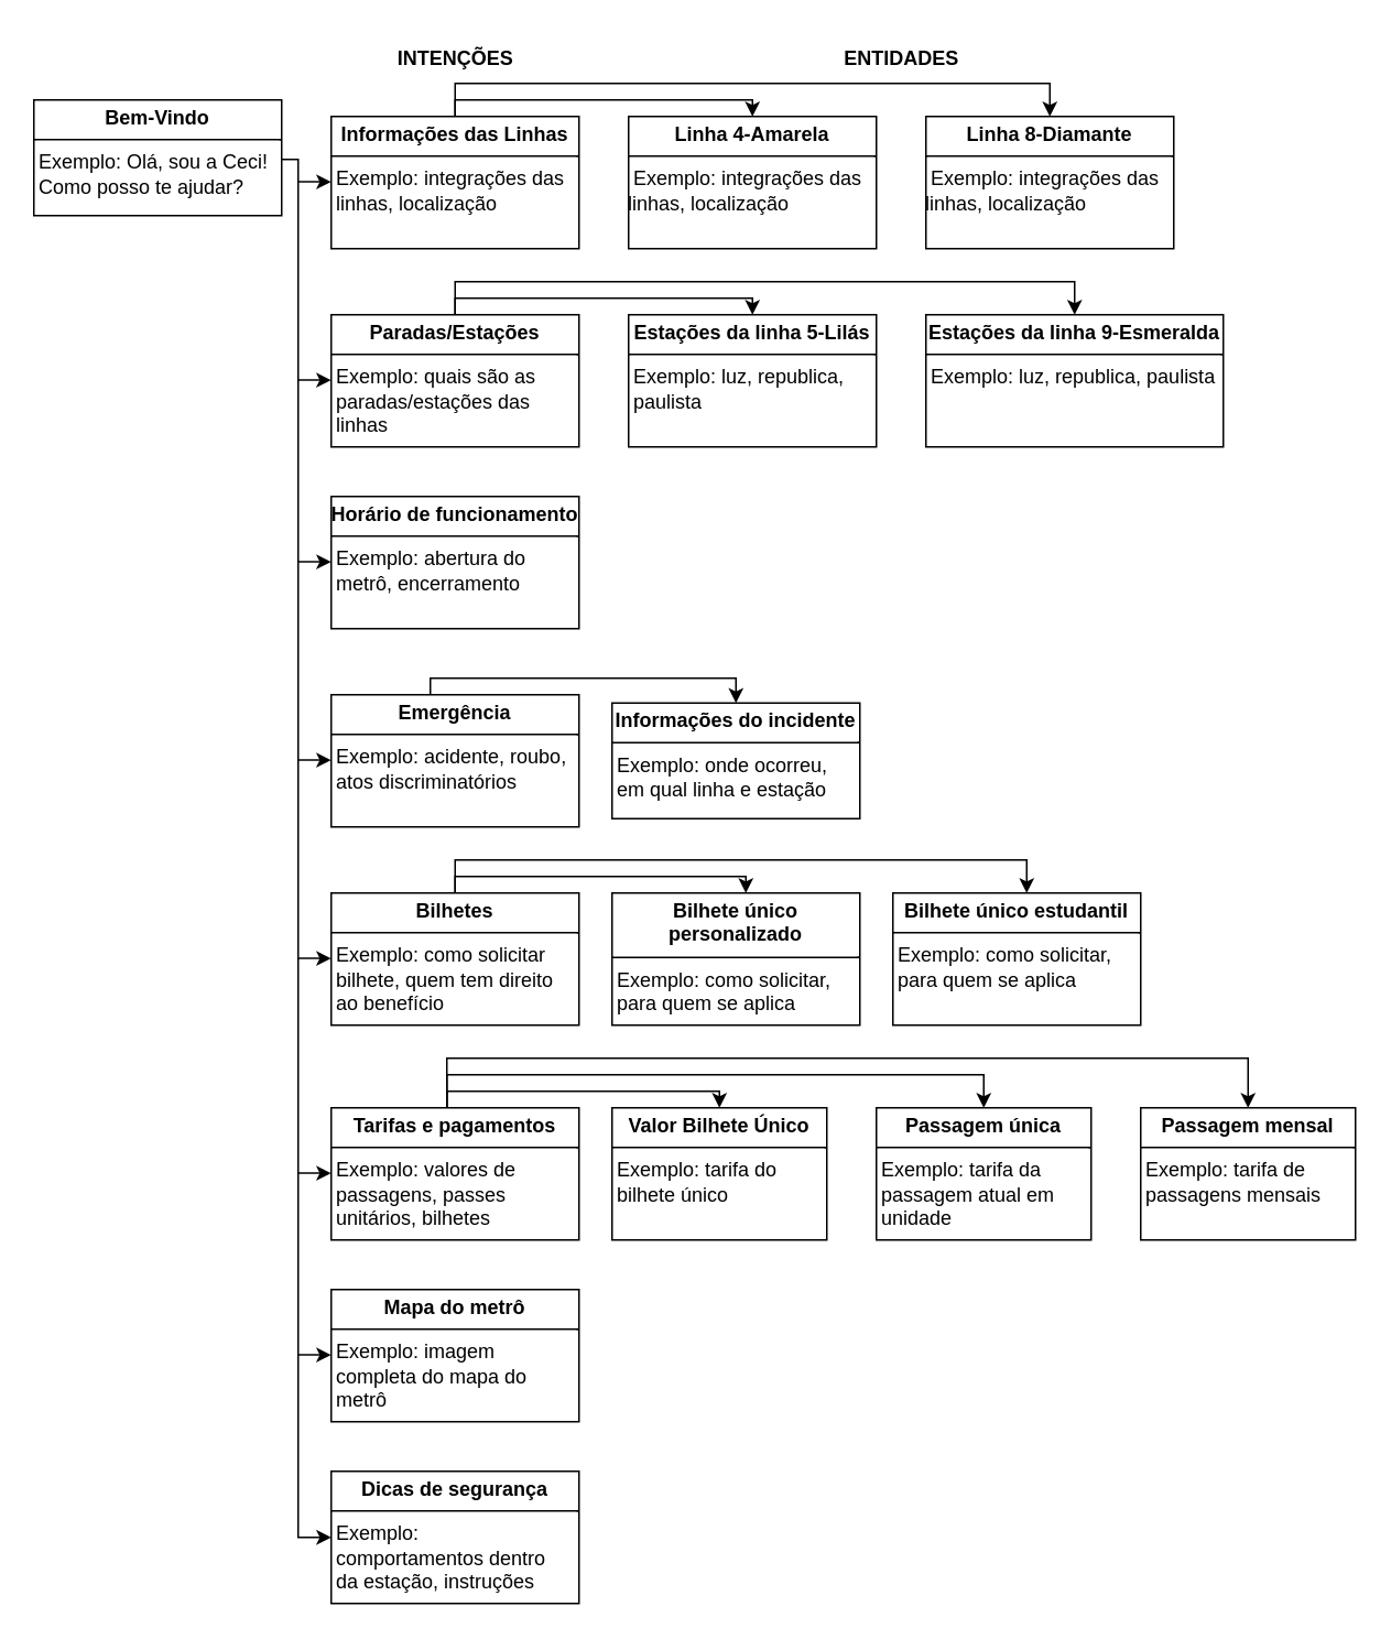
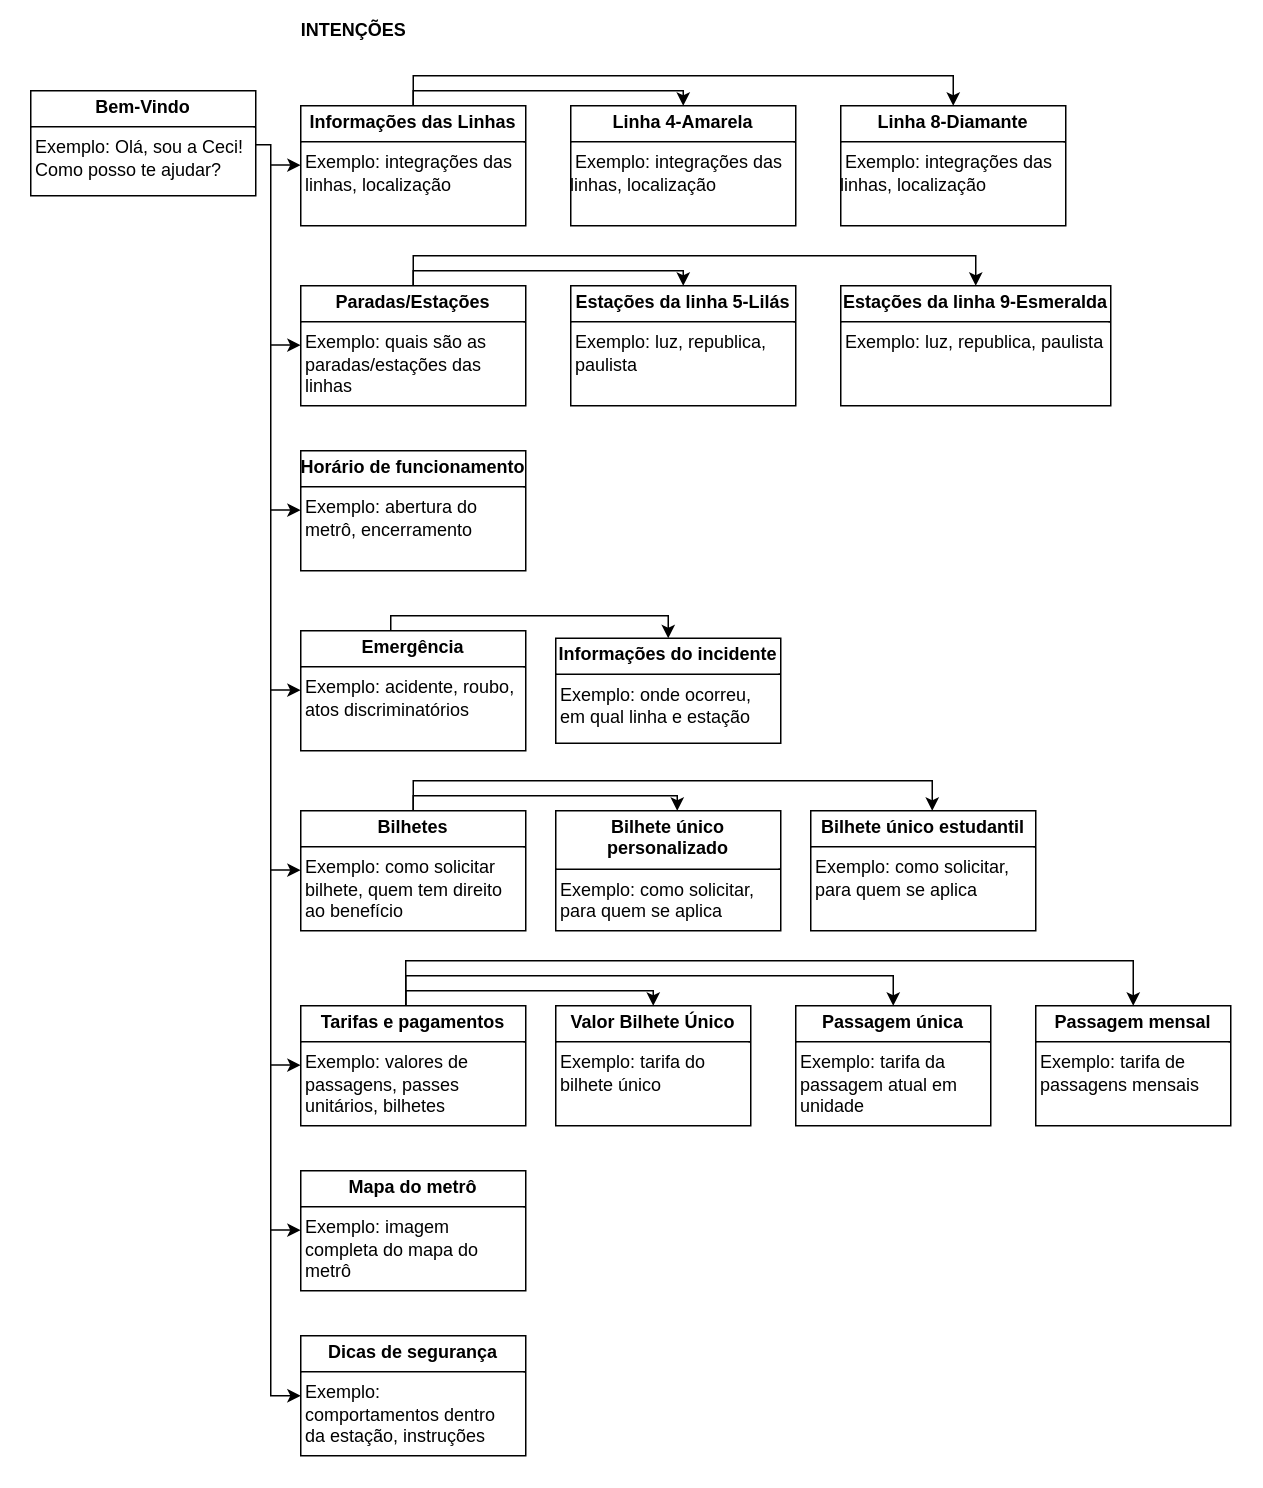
- <mxCell id="32" value="&lt;b&gt;INTENÇÕES&lt;/b&gt;" style="text;html=1;align=center;verticalAlign=middle;resizable=0;points=[];autosize=1;strokeColor=none;fillColor=none;" vertex="1" parent="1"><mxGeometry x="230" y="20" width="90" height="30" as="geometry" /></mxCell>
+ <mxCell id="32" value="&lt;b&gt;INTENÇÕES&lt;/b&gt;" style="text;html=1;align=center;verticalAlign=middle;resizable=0;points=[];autosize=1;strokeColor=none;fillColor=none;" vertex="1" parent="1"><mxGeometry x="190" y="5" width="90" height="30" as="geometry" /></mxCell>
- <mxCell id="33" value="&lt;b&gt;ENTIDADES&lt;/b&gt;" style="text;html=1;align=center;verticalAlign=middle;resizable=0;points=[];autosize=1;strokeColor=none;fillColor=none;" vertex="1" parent="1"><mxGeometry x="500" y="20" width="90" height="30" as="geometry" /></mxCell>
